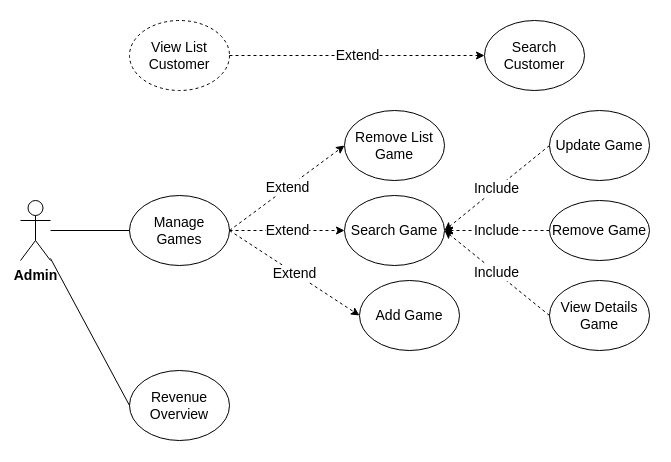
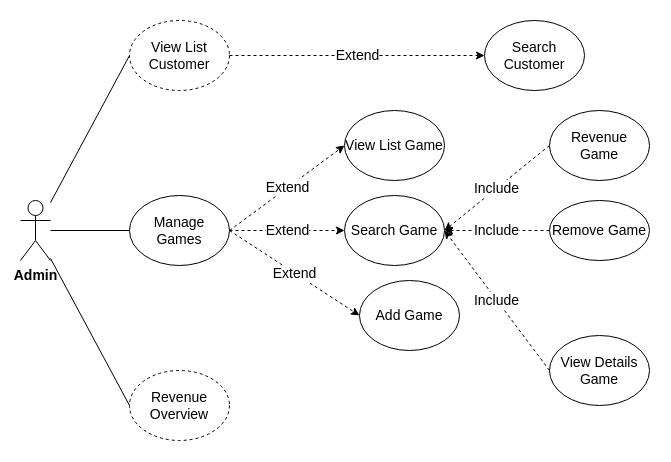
+ <mxCell id="19" value="" style="endArrow=none;html=1;rounded=0;fontSize=14;entryX=0;entryY=0.5;entryDx=0;entryDy=0;" parent="1" source="2" target="3" edge="1"><mxGeometry width="50" height="50" relative="1" as="geometry"><mxPoint x="100" y="390" as="sourcePoint" /><mxPoint x="129" y="155" as="targetPoint" /></mxGeometry></mxCell>
- <mxCell id="10" value="Remove List Game" style="ellipse;whiteSpace=wrap;html=1;fontSize=14;" parent="1" vertex="1"><mxGeometry x="344" y="110" width="100" height="70" as="geometry" /></mxCell>
+ <mxCell id="10" value="View List Game" style="ellipse;whiteSpace=wrap;html=1;fontSize=14;" parent="1" vertex="1"><mxGeometry x="344" y="110" width="100" height="70" as="geometry" /></mxCell>
- <mxCell id="17" value="Update Game" style="ellipse;whiteSpace=wrap;html=1;fontSize=14;" parent="1" vertex="1"><mxGeometry x="549" y="110" width="100" height="70" as="geometry" /></mxCell>
+ <mxCell id="17" value="Revenue Game" style="ellipse;whiteSpace=wrap;html=1;fontSize=14;" parent="1" vertex="1"><mxGeometry x="549" y="110" width="100" height="70" as="geometry" /></mxCell>
- <mxCell id="8" value="View Details Game" style="ellipse;whiteSpace=wrap;html=1;fontSize=14;" parent="1" vertex="1"><mxGeometry x="549" y="280" width="100" height="70" as="geometry" /></mxCell>
+ <mxCell id="8" value="View Details Game" style="ellipse;whiteSpace=wrap;html=1;fontSize=14;" parent="1" vertex="1"><mxGeometry x="549" y="335" width="100" height="70" as="geometry" /></mxCell>
- <mxCell id="18" value="Revenue Overview" style="ellipse;whiteSpace=wrap;html=1;fontSize=14;" parent="1" vertex="1"><mxGeometry x="129" y="370" width="100" height="70" as="geometry" /></mxCell>
+ <mxCell id="18" value="Revenue Overview" style="ellipse;whiteSpace=wrap;html=1;fontSize=14;dashed=1;" parent="1" vertex="1"><mxGeometry x="129" y="370" width="100" height="70" as="geometry" /></mxCell>
